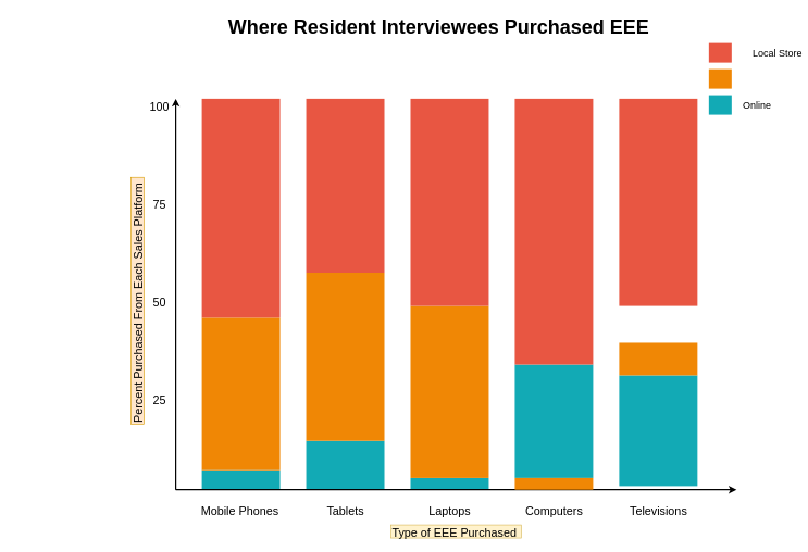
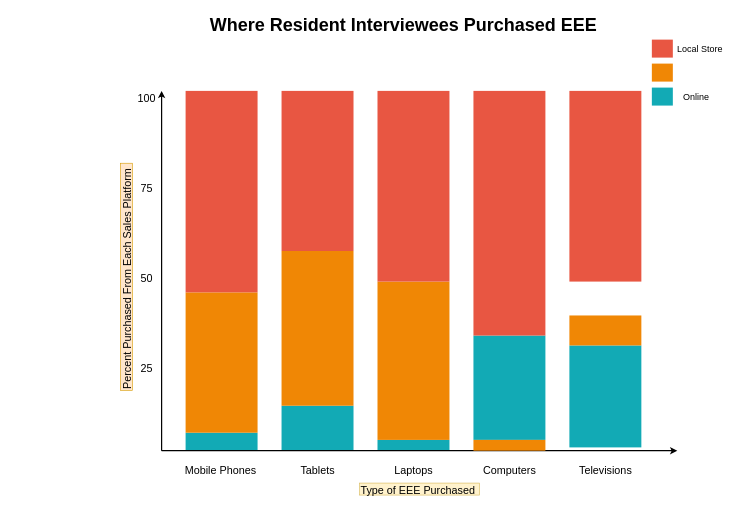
- <mxCell id="21" value="Local Store" style="text;spacingTop=-5;html=1;points=[];fontSize=15;" parent="1" vertex="1"><mxGeometry x="1151.5" y="70.5" width="80" height="20" as="geometry" /></mxCell>
+ <mxCell id="21" value="Local Store" style="text;spacingTop=-5;html=1;points=[];fontSize=15;" parent="1" vertex="1"><mxGeometry x="1126.5" y="70.5" width="80" height="20" as="geometry" /></mxCell>
